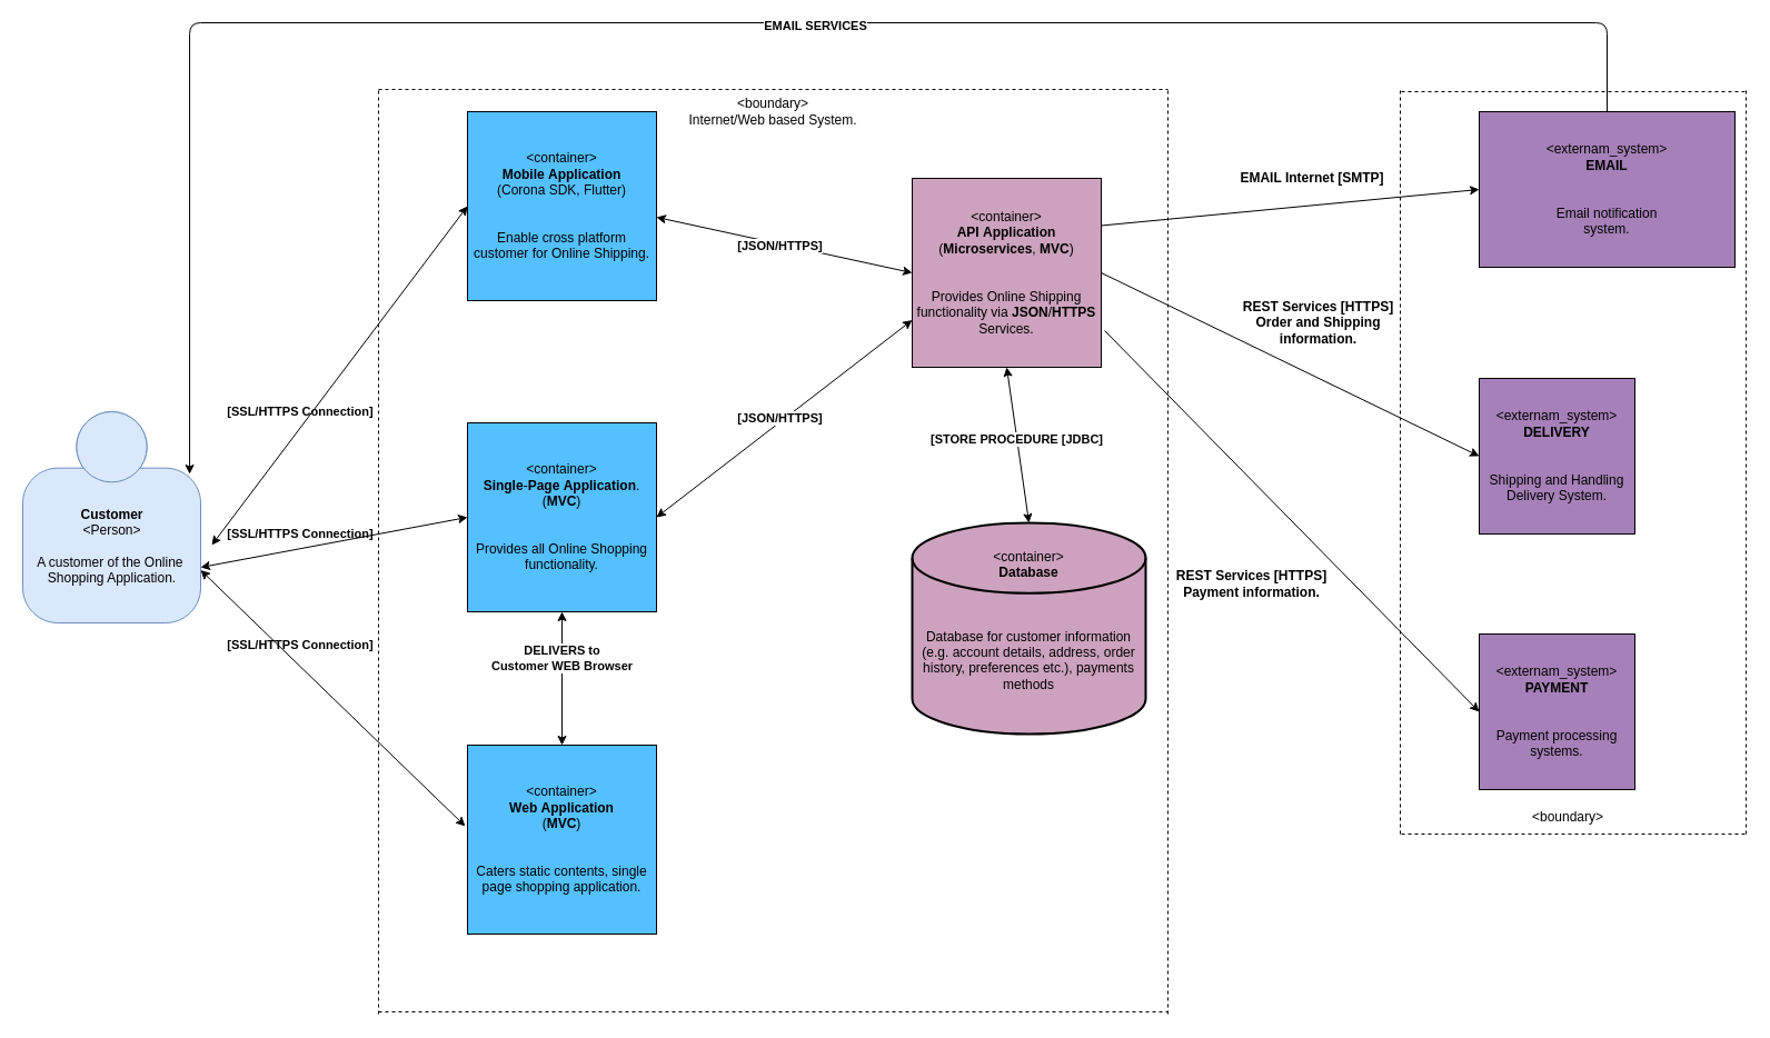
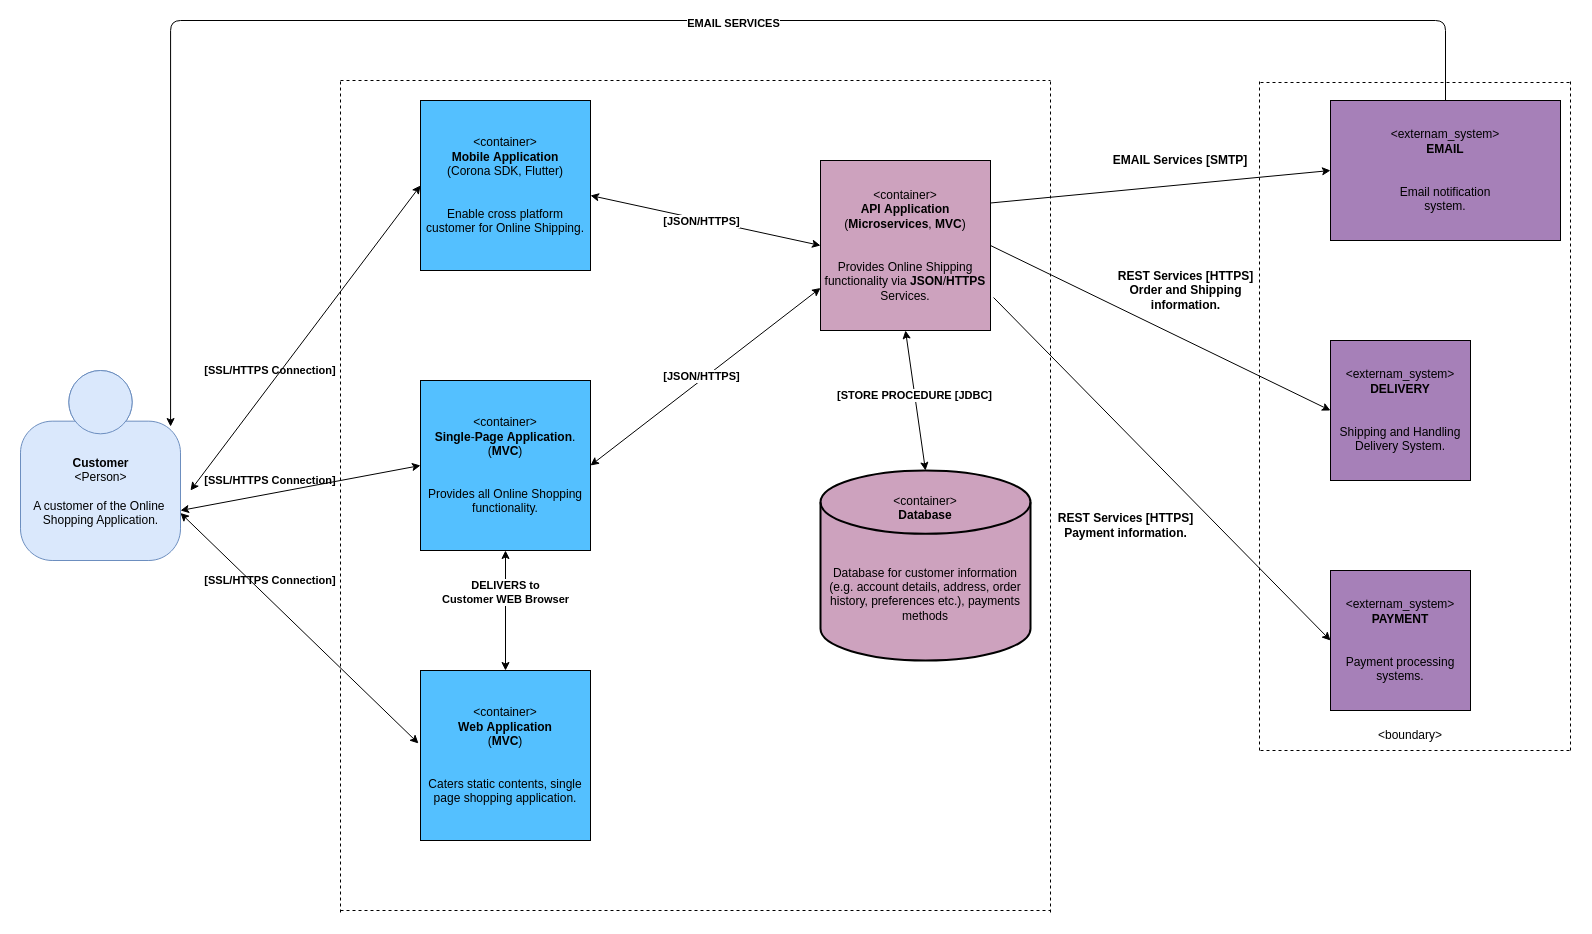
- <mxCell id="20" value="&amp;lt;boundary&amp;gt;&lt;br&gt;Internet/Web based System." style="text;html=1;strokeColor=none;fillColor=none;align=center;verticalAlign=middle;whiteSpace=wrap;rounded=0;" parent="1" vertex="1"><mxGeometry x="610" y="80" width="170" height="40" as="geometry" /></mxCell>
- <mxCell id="37" value="&lt;b&gt;EMAIL Internet [SMTP]&lt;/b&gt;" style="text;html=1;strokeColor=none;fillColor=none;align=center;verticalAlign=middle;whiteSpace=wrap;rounded=0;" parent="1" vertex="1"><mxGeometry x="1110" y="150" width="140" height="20" as="geometry" /></mxCell>
+ <mxCell id="37" value="&lt;b&gt;EMAIL Services [SMTP]&lt;/b&gt;" style="text;html=1;strokeColor=none;fillColor=none;align=center;verticalAlign=middle;whiteSpace=wrap;rounded=0;" parent="1" vertex="1"><mxGeometry x="1110" y="150" width="140" height="20" as="geometry" /></mxCell>
